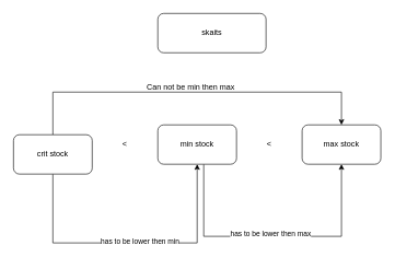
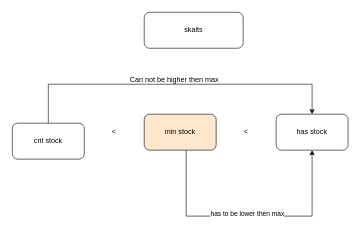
- <mxCell id="13" value="Can not be min then max" style="text;html=1;align=center;verticalAlign=middle;resizable=0;points=[];autosize=1;strokeColor=none;fillColor=none;" vertex="1" parent="1"><mxGeometry x="205" y="118" width="170" height="30" as="geometry" /></mxCell>
+ <mxCell id="13" value="Can not be higher then max" style="text;html=1;align=center;verticalAlign=middle;resizable=0;points=[];autosize=1;strokeColor=none;fillColor=none;" vertex="1" parent="1"><mxGeometry x="205" y="118" width="170" height="30" as="geometry" /></mxCell>
- <mxCell id="8" value="min stock" style="rounded=1;whiteSpace=wrap;html=1;" vertex="1" parent="1"><mxGeometry x="240" y="190" width="120" height="60" as="geometry" /></mxCell>
+ <mxCell id="8" value="min stock" style="rounded=1;whiteSpace=wrap;html=1;fillColor=#ffe6cc;" vertex="1" parent="1"><mxGeometry x="240" y="190" width="120" height="60" as="geometry" /></mxCell>
- <mxCell id="9" value="max stock" style="rounded=1;whiteSpace=wrap;html=1;" vertex="1" parent="1"><mxGeometry x="460" y="190" width="120" height="60" as="geometry" /></mxCell>
+ <mxCell id="9" value="has stock" style="rounded=1;whiteSpace=wrap;html=1;" vertex="1" parent="1"><mxGeometry x="460" y="190" width="120" height="60" as="geometry" /></mxCell>
- <mxCell id="3" style="edgeStyle=orthogonalEdgeStyle;rounded=0;orthogonalLoop=1;jettySize=auto;html=1;entryX=0.5;entryY=1;entryDx=0;entryDy=0;" edge="1" parent="1" source="5" target="8"><mxGeometry relative="1" as="geometry"><mxPoint x="250" y="390" as="targetPoint" /><Array as="points"><mxPoint x="80" y="370" /><mxPoint x="300" y="370" /></Array></mxGeometry></mxCell>
- <mxCell id="4" value="has to be lower then min" style="edgeLabel;html=1;align=center;verticalAlign=middle;resizable=0;points=[];" vertex="1" connectable="0" parent="3"><mxGeometry x="0.067" y="3" relative="1" as="geometry"><mxPoint as="offset" /></mxGeometry></mxCell>
